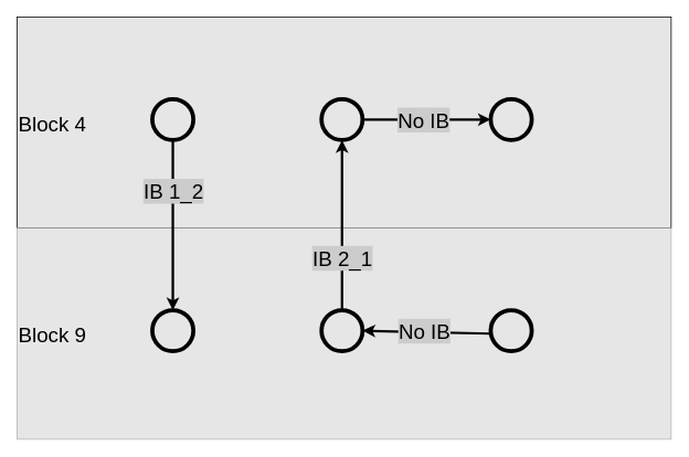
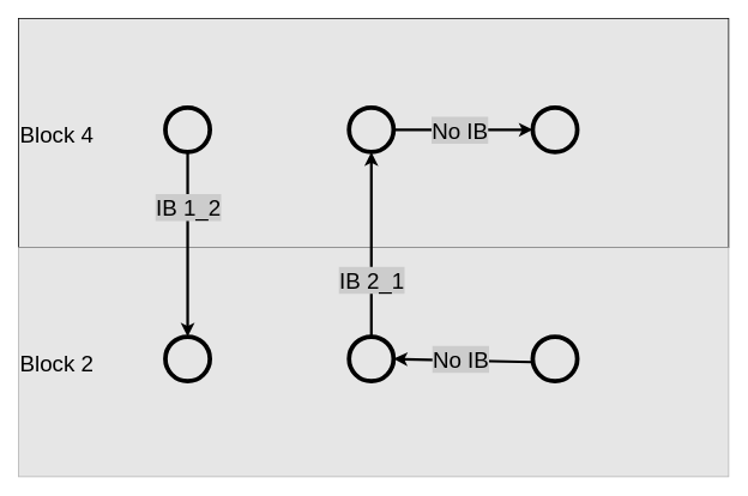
- <mxCell id="7" value="Block 9" style="rounded=0;whiteSpace=wrap;html=1;fillColor=none;align=left;fontSize=25;fontColor=#000000;strokeColor=#B3B3B3;" parent="2" vertex="1"><mxGeometry y="255.0" width="790.0" height="255.0" as="geometry" /></mxCell>
+ <mxCell id="7" value="Block 2" style="rounded=0;whiteSpace=wrap;html=1;fillColor=none;align=left;fontSize=25;fontColor=#000000;strokeColor=#B3B3B3;" parent="2" vertex="1"><mxGeometry y="255.0" width="790.0" height="255.0" as="geometry" /></mxCell>
